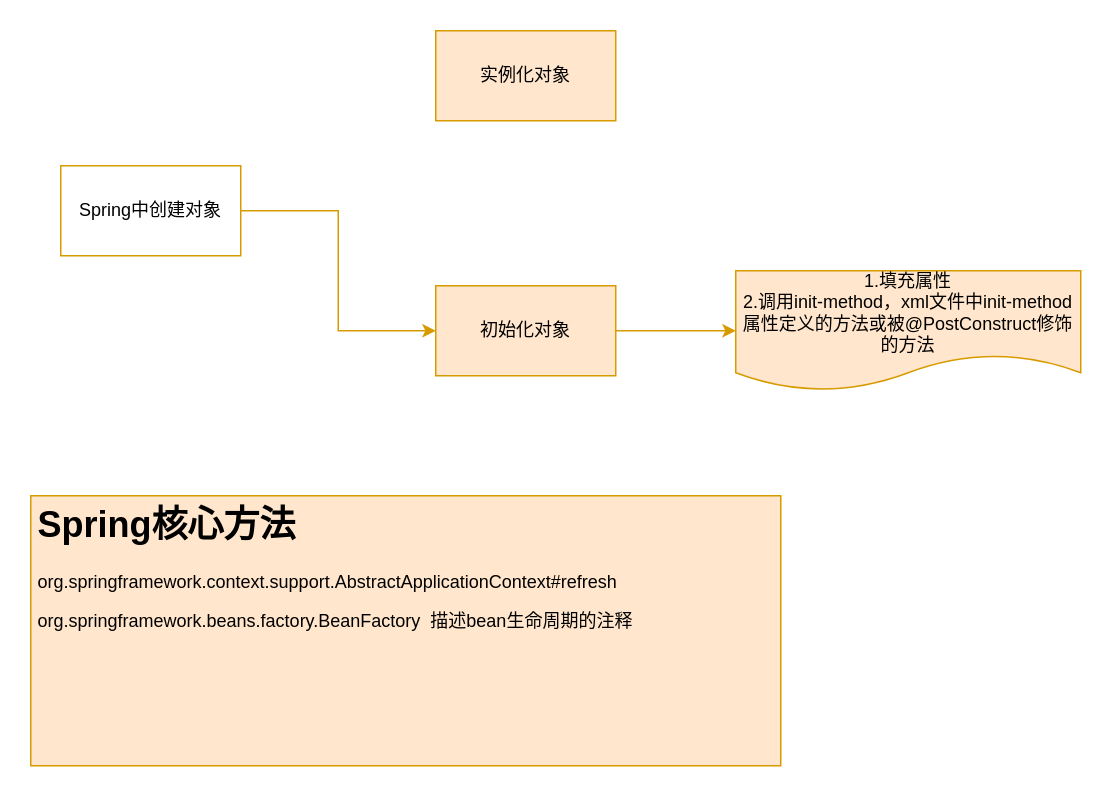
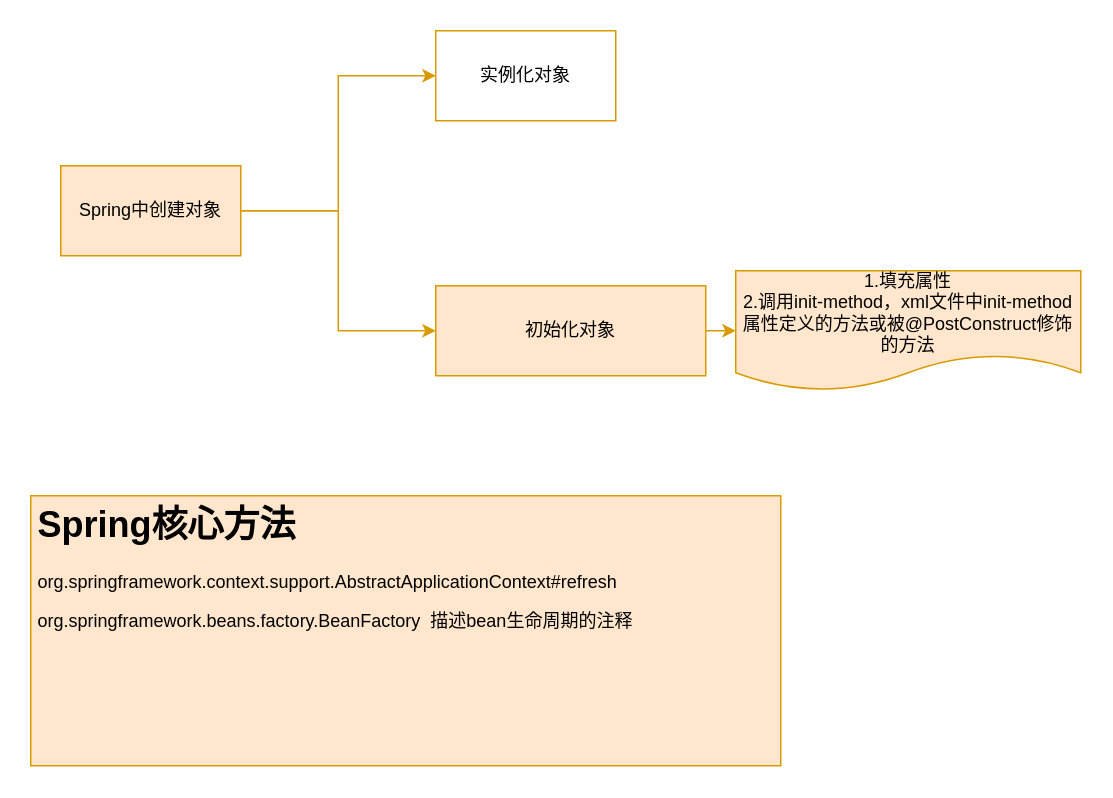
- <mxCell id="5" value="实例化对象" style="rounded=0;whiteSpace=wrap;html=1;fillColor=#ffe6cc;strokeColor=#d79b00;" vertex="1" parent="1"><mxGeometry x="290" y="20" width="120" height="60" as="geometry" /></mxCell>
+ <mxCell id="5" value="实例化对象" style="rounded=0;whiteSpace=wrap;html=1;fillColor=#ffffff;strokeColor=#d79b00;" vertex="1" parent="1"><mxGeometry x="290" y="20" width="120" height="60" as="geometry" /></mxCell>
+ <mxCell id="2" style="edgeStyle=orthogonalEdgeStyle;rounded=0;orthogonalLoop=1;jettySize=auto;html=1;exitX=1;exitY=0.5;exitDx=0;exitDy=0;entryX=0;entryY=0.5;entryDx=0;entryDy=0;fillColor=#ffe6cc;strokeColor=#d79b00;" edge="1" parent="1" source="4" target="5"><mxGeometry relative="1" as="geometry" /></mxCell>
- <mxCell id="4" value="Spring中创建对象" style="rounded=0;whiteSpace=wrap;html=1;fillColor=#ffffff;strokeColor=#d79b00;" vertex="1" parent="1"><mxGeometry x="40" y="110" width="120" height="60" as="geometry" /></mxCell>
+ <mxCell id="4" value="Spring中创建对象" style="rounded=0;whiteSpace=wrap;html=1;fillColor=#ffe6cc;strokeColor=#d79b00;" vertex="1" parent="1"><mxGeometry x="40" y="110" width="120" height="60" as="geometry" /></mxCell>
- <mxCell id="7" value="初始化对象" style="rounded=0;whiteSpace=wrap;html=1;fillColor=#ffe6cc;strokeColor=#d79b00;" vertex="1" parent="1"><mxGeometry x="290" y="190" width="120" height="60" as="geometry" /></mxCell>
+ <mxCell id="7" value="初始化对象" style="rounded=0;whiteSpace=wrap;html=1;fillColor=#ffe6cc;strokeColor=#d79b00;" vertex="1" parent="1"><mxGeometry x="290" y="190" width="180" height="60" as="geometry" /></mxCell>
